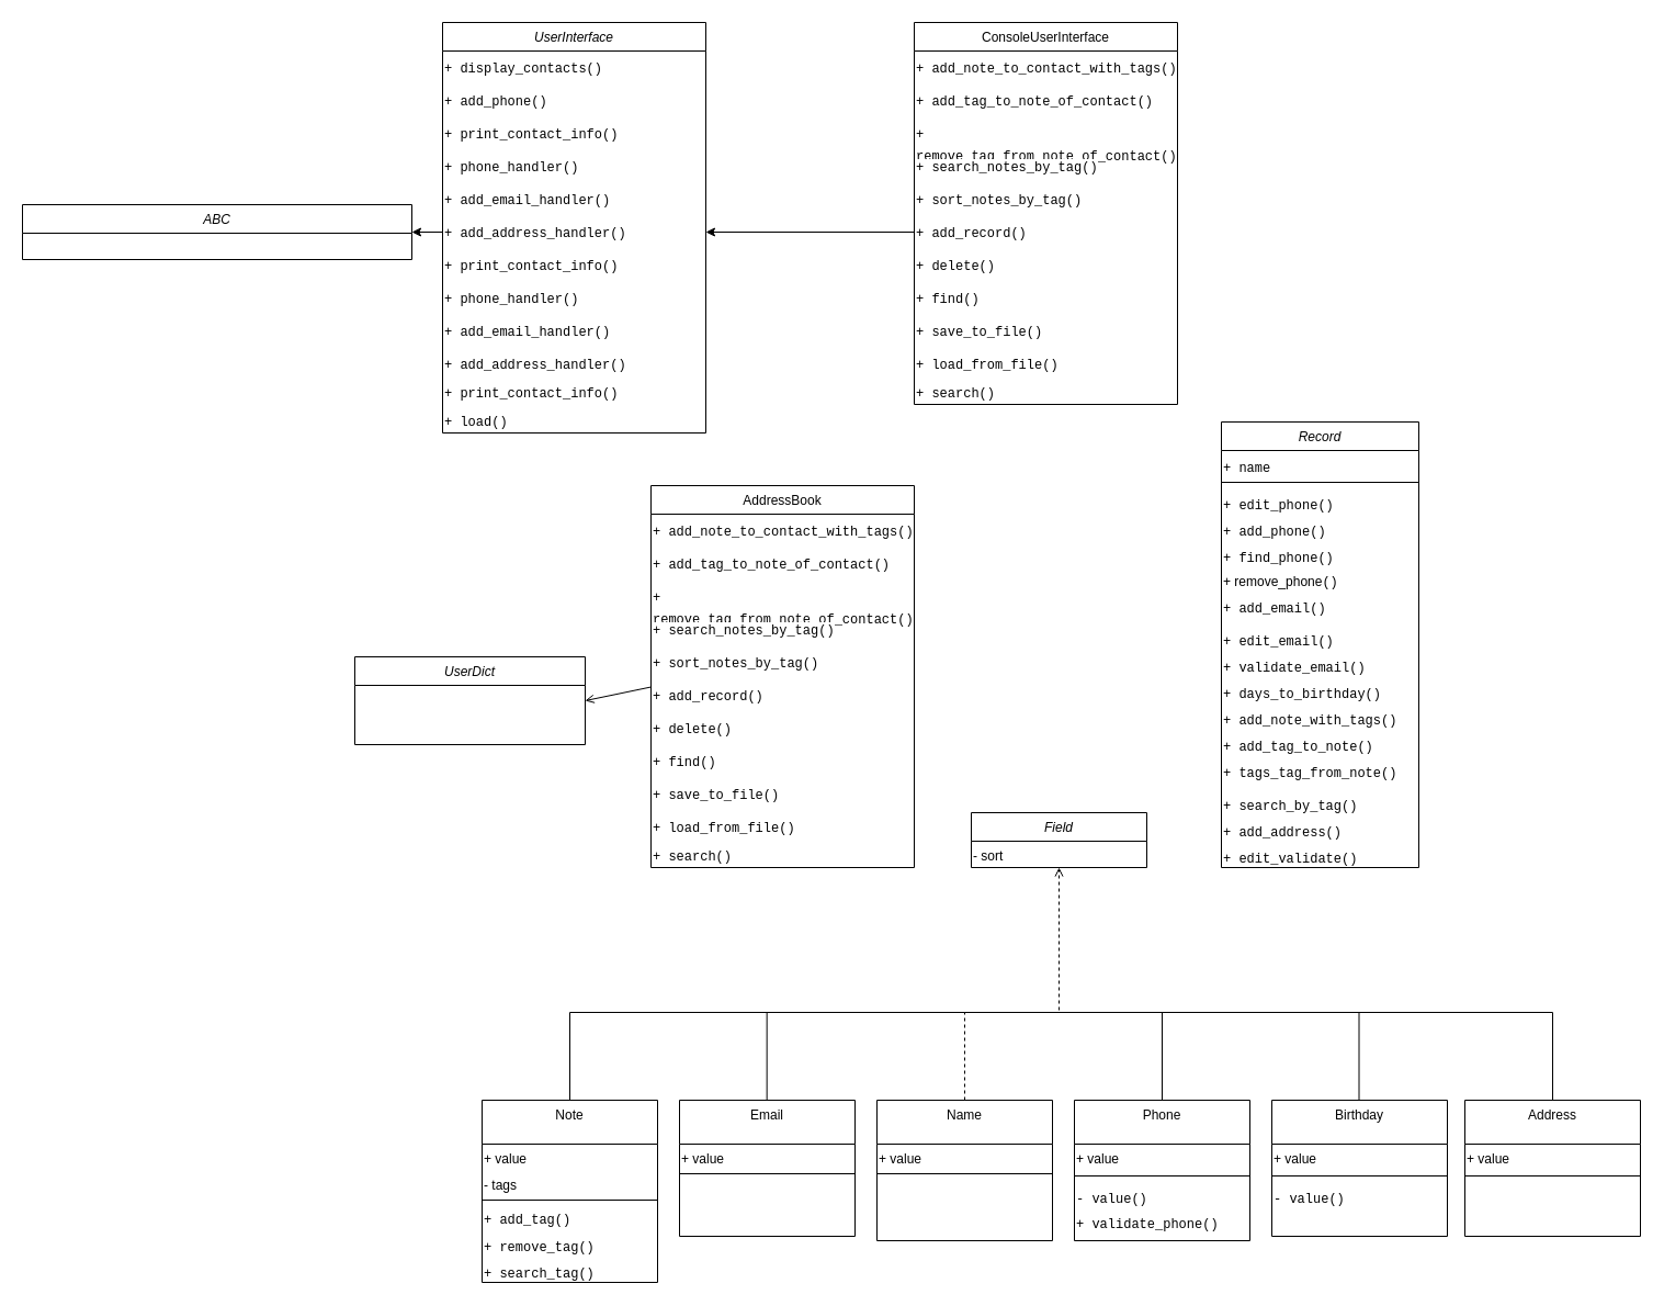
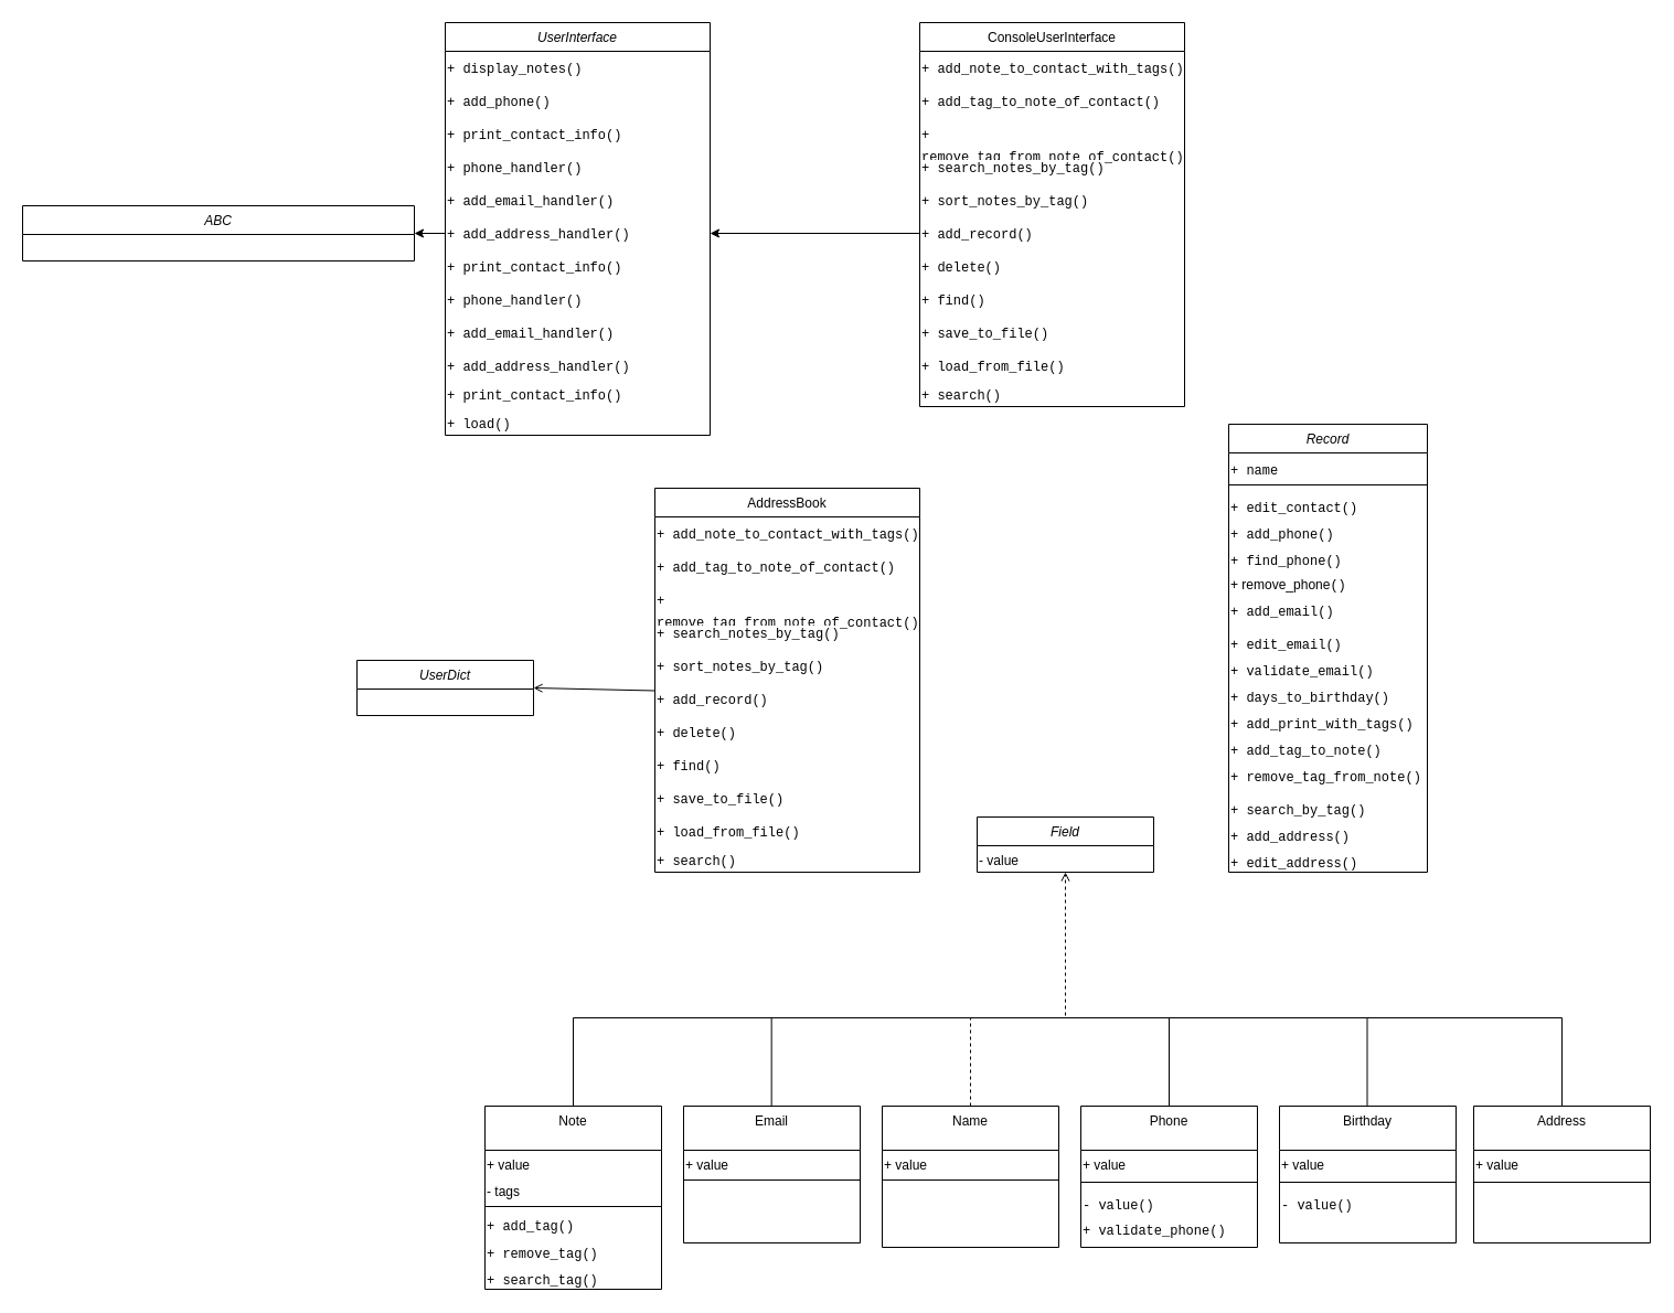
- <mxCell id="67" value="&lt;div style=&quot;line-height: 19px;&quot;&gt;&lt;span style=&quot;background-color: rgb(255, 255, 255);&quot;&gt;&lt;font style=&quot;&quot;&gt;&lt;font face=&quot;Consolas, Courier New, monospace&quot;&gt;+ display_contacts()&lt;/font&gt;&lt;/font&gt;&lt;/span&gt;&lt;br&gt;&lt;/div&gt;" style="text;whiteSpace=wrap;html=1;align=left;" vertex="1" parent="66"><mxGeometry y="26" width="240" height="30" as="geometry" /></mxCell>
+ <mxCell id="67" value="&lt;div style=&quot;line-height: 19px;&quot;&gt;&lt;span style=&quot;background-color: rgb(255, 255, 255);&quot;&gt;&lt;font style=&quot;&quot;&gt;&lt;font face=&quot;Consolas, Courier New, monospace&quot;&gt;+ display_notes()&lt;/font&gt;&lt;/font&gt;&lt;/span&gt;&lt;br&gt;&lt;/div&gt;" style="text;whiteSpace=wrap;html=1;align=left;" vertex="1" parent="66"><mxGeometry y="26" width="240" height="30" as="geometry" /></mxCell>
- <mxCell id="51" value="&lt;div style=&quot;line-height: 19px;&quot;&gt;&lt;span style=&quot;background-color: rgb(255, 255, 255);&quot;&gt;&lt;font style=&quot;&quot;&gt;&lt;font face=&quot;Consolas, Courier New, monospace&quot;&gt;+ edit_phone()&lt;/font&gt;&lt;/font&gt;&lt;/span&gt;&lt;br&gt;&lt;/div&gt;" style="text;whiteSpace=wrap;html=1;align=left;" vertex="1" parent="48"><mxGeometry y="60" width="180" height="24" as="geometry" /></mxCell>
+ <mxCell id="51" value="&lt;div style=&quot;line-height: 19px;&quot;&gt;&lt;span style=&quot;background-color: rgb(255, 255, 255);&quot;&gt;&lt;font style=&quot;&quot;&gt;&lt;font face=&quot;Consolas, Courier New, monospace&quot;&gt;+ edit_contact()&lt;/font&gt;&lt;/font&gt;&lt;/span&gt;&lt;br&gt;&lt;/div&gt;" style="text;whiteSpace=wrap;html=1;align=left;" vertex="1" parent="48"><mxGeometry y="60" width="180" height="24" as="geometry" /></mxCell>
- <mxCell id="35" value="UserDict" style="swimlane;fontStyle=2;align=center;verticalAlign=top;childLayout=stackLayout;horizontal=1;startSize=26;horizontalStack=0;resizeParent=1;resizeLast=0;collapsible=1;marginBottom=0;rounded=0;shadow=0;strokeWidth=1;" vertex="1" parent="1"><mxGeometry x="323" y="598" width="210" height="80" as="geometry"><mxRectangle x="230" y="140" width="160" height="26" as="alternateBounds" /></mxGeometry></mxCell>
+ <mxCell id="35" value="UserDict" style="swimlane;fontStyle=2;align=center;verticalAlign=top;childLayout=stackLayout;horizontal=1;startSize=26;horizontalStack=0;resizeParent=1;resizeLast=0;collapsible=1;marginBottom=0;rounded=0;shadow=0;strokeWidth=1;" vertex="1" parent="1"><mxGeometry x="323" y="598" width="160" height="50" as="geometry"><mxRectangle x="230" y="140" width="160" height="26" as="alternateBounds" /></mxGeometry></mxCell>
- <mxCell id="59" value="&lt;div style=&quot;line-height: 19px;&quot;&gt;&lt;span style=&quot;background-color: rgb(255, 255, 255);&quot;&gt;&lt;font style=&quot;&quot;&gt;&lt;font face=&quot;Consolas, Courier New, monospace&quot;&gt;+ add_note_with_tags()&lt;/font&gt;&lt;/font&gt;&lt;/span&gt;&lt;br&gt;&lt;/div&gt;" style="text;whiteSpace=wrap;html=1;align=left;" vertex="1" parent="48"><mxGeometry y="256" width="180" height="24" as="geometry" /></mxCell>
+ <mxCell id="59" value="&lt;div style=&quot;line-height: 19px;&quot;&gt;&lt;span style=&quot;background-color: rgb(255, 255, 255);&quot;&gt;&lt;font style=&quot;&quot;&gt;&lt;font face=&quot;Consolas, Courier New, monospace&quot;&gt;+ add_print_with_tags()&lt;/font&gt;&lt;/font&gt;&lt;/span&gt;&lt;br&gt;&lt;/div&gt;" style="text;whiteSpace=wrap;html=1;align=left;" vertex="1" parent="48"><mxGeometry y="256" width="180" height="24" as="geometry" /></mxCell>
- <mxCell id="61" value="&lt;div style=&quot;line-height: 19px;&quot;&gt;&lt;span style=&quot;background-color: rgb(255, 255, 255);&quot;&gt;&lt;font style=&quot;&quot;&gt;&lt;font face=&quot;Consolas, Courier New, monospace&quot;&gt;+ tags_tag_from_note()&lt;/font&gt;&lt;/font&gt;&lt;/span&gt;&lt;br&gt;&lt;/div&gt;" style="text;whiteSpace=wrap;html=1;align=left;" vertex="1" parent="48"><mxGeometry y="304" width="180" height="30" as="geometry" /></mxCell>
+ <mxCell id="61" value="&lt;div style=&quot;line-height: 19px;&quot;&gt;&lt;span style=&quot;background-color: rgb(255, 255, 255);&quot;&gt;&lt;font style=&quot;&quot;&gt;&lt;font face=&quot;Consolas, Courier New, monospace&quot;&gt;+ remove_tag_from_note()&lt;/font&gt;&lt;/font&gt;&lt;/span&gt;&lt;br&gt;&lt;/div&gt;" style="text;whiteSpace=wrap;html=1;align=left;" vertex="1" parent="48"><mxGeometry y="304" width="180" height="30" as="geometry" /></mxCell>
- <mxCell id="3" value="- sort" style="text;whiteSpace=wrap;html=1;align=left;" parent="2" vertex="1"><mxGeometry y="26" width="160" height="24" as="geometry" /></mxCell>
+ <mxCell id="3" value="- value" style="text;whiteSpace=wrap;html=1;align=left;" parent="2" vertex="1"><mxGeometry y="26" width="160" height="24" as="geometry" /></mxCell>
- <mxCell id="64" value="&lt;div style=&quot;line-height: 19px;&quot;&gt;&lt;span style=&quot;background-color: rgb(255, 255, 255);&quot;&gt;&lt;font style=&quot;&quot;&gt;&lt;font face=&quot;Consolas, Courier New, monospace&quot;&gt;+ edit_validate()&lt;/font&gt;&lt;/font&gt;&lt;/span&gt;&lt;br&gt;&lt;/div&gt;" style="text;whiteSpace=wrap;html=1;align=left;" vertex="1" parent="48"><mxGeometry y="382" width="180" height="24" as="geometry" /></mxCell>
+ <mxCell id="64" value="&lt;div style=&quot;line-height: 19px;&quot;&gt;&lt;span style=&quot;background-color: rgb(255, 255, 255);&quot;&gt;&lt;font style=&quot;&quot;&gt;&lt;font face=&quot;Consolas, Courier New, monospace&quot;&gt;+ edit_address()&lt;/font&gt;&lt;/font&gt;&lt;/span&gt;&lt;br&gt;&lt;/div&gt;" style="text;whiteSpace=wrap;html=1;align=left;" vertex="1" parent="48"><mxGeometry y="382" width="180" height="24" as="geometry" /></mxCell>
